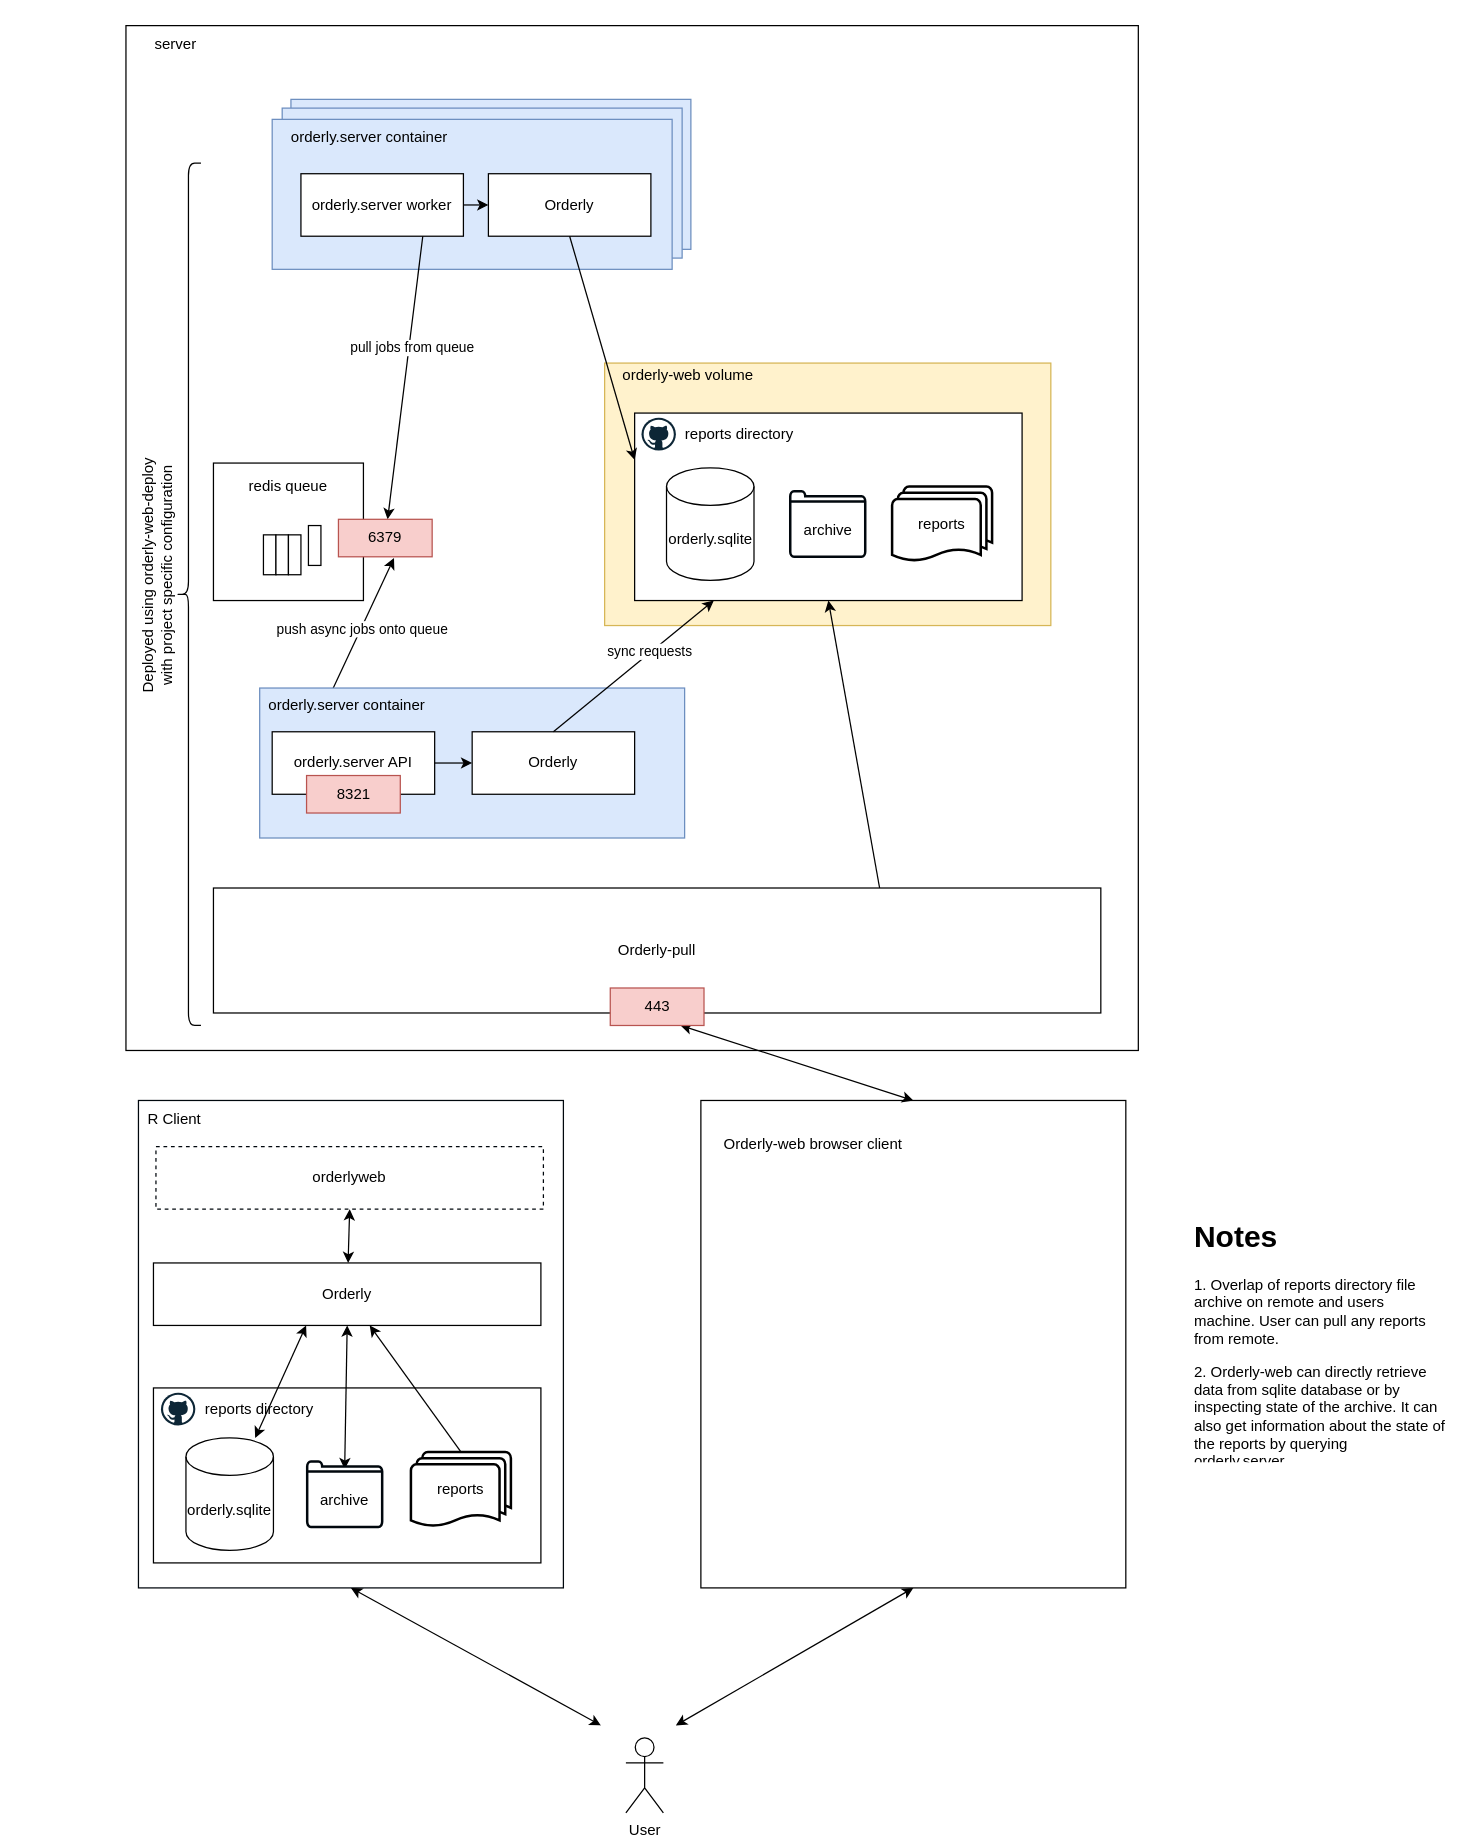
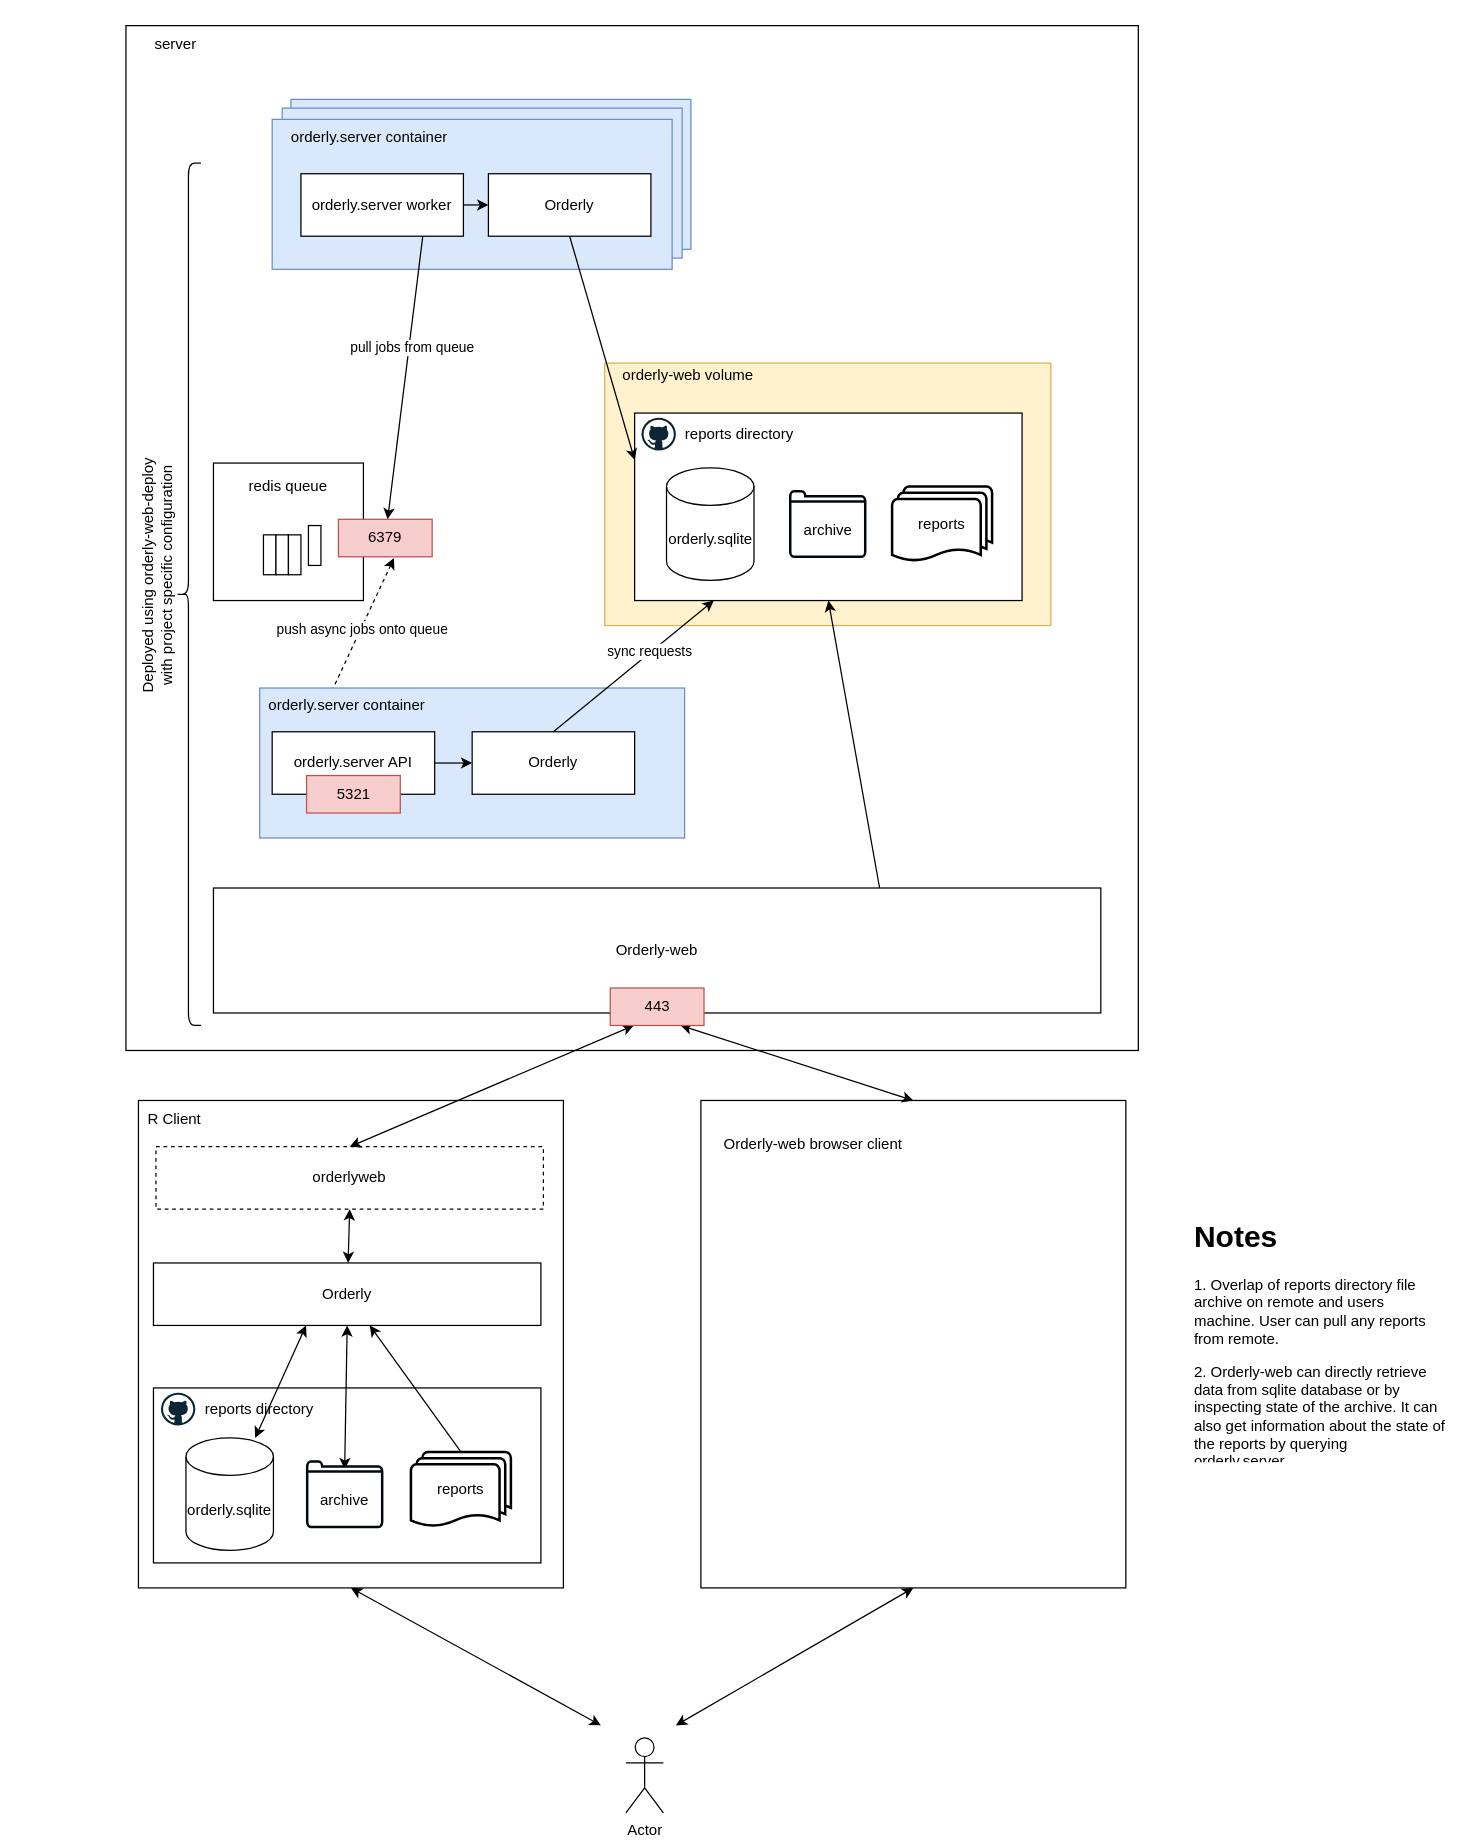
- <mxCell id="40" value="" style="endArrow=classic;html=1;exitX=0.25;exitY=0;exitDx=0;exitDy=0;entryX=0.593;entryY=1.033;entryDx=0;entryDy=0;entryPerimeter=0;" parent="1" source="71" target="76" edge="1"><mxGeometry width="50" height="50" relative="1" as="geometry"><mxPoint x="405" y="650" as="sourcePoint" /><mxPoint x="1060" y="330" as="targetPoint" /></mxGeometry></mxCell>
+ <mxCell id="40" value="" style="endArrow=classic;html=1;exitX=0.25;exitY=0;exitDx=0;exitDy=0;entryX=0.593;entryY=1.033;entryDx=0;entryDy=0;entryPerimeter=0;dashed=1;" parent="1" source="71" target="76" edge="1"><mxGeometry width="50" height="50" relative="1" as="geometry"><mxPoint x="405" y="650" as="sourcePoint" /><mxPoint x="1060" y="330" as="targetPoint" /></mxGeometry></mxCell>
- <mxCell id="73" value="8321" style="rounded=0;whiteSpace=wrap;html=1;fillColor=#f8cecc;strokeColor=#b85450;" parent="69" vertex="1"><mxGeometry x="37.5" y="40" width="75" height="30" as="geometry" /></mxCell>
+ <mxCell id="73" value="5321" style="rounded=0;whiteSpace=wrap;html=1;fillColor=#f8cecc;strokeColor=#b85450;" parent="69" vertex="1"><mxGeometry x="37.5" y="40" width="75" height="30" as="geometry" /></mxCell>
- <mxCell id="25" value="Orderly-pull" style="rounded=0;whiteSpace=wrap;html=1;" parent="1" vertex="1"><mxGeometry x="170" y="710" width="710" height="100" as="geometry" /></mxCell>
+ <mxCell id="25" value="Orderly-web" style="rounded=0;whiteSpace=wrap;html=1;" parent="1" vertex="1"><mxGeometry x="170" y="710" width="710" height="100" as="geometry" /></mxCell>
+ <mxCell id="26" value="" style="endArrow=classic;startArrow=classic;html=1;exitX=0.5;exitY=0;exitDx=0;exitDy=0;entryX=0.25;entryY=1;entryDx=0;entryDy=0;" parent="1" source="9" target="66" edge="1"><mxGeometry width="50" height="50" relative="1" as="geometry"><mxPoint x="320" y="870" as="sourcePoint" /><mxPoint x="370" y="820" as="targetPoint" /></mxGeometry></mxCell>
- <mxCell id="44" value="User" style="shape=umlActor;verticalLabelPosition=bottom;verticalAlign=top;html=1;outlineConnect=0;" parent="1" vertex="1"><mxGeometry x="500" y="1390" width="30" height="60" as="geometry" /></mxCell>
+ <mxCell id="44" value="Actor" style="shape=umlActor;verticalLabelPosition=bottom;verticalAlign=top;html=1;outlineConnect=0;" parent="1" vertex="1"><mxGeometry x="500" y="1390" width="30" height="60" as="geometry" /></mxCell>
